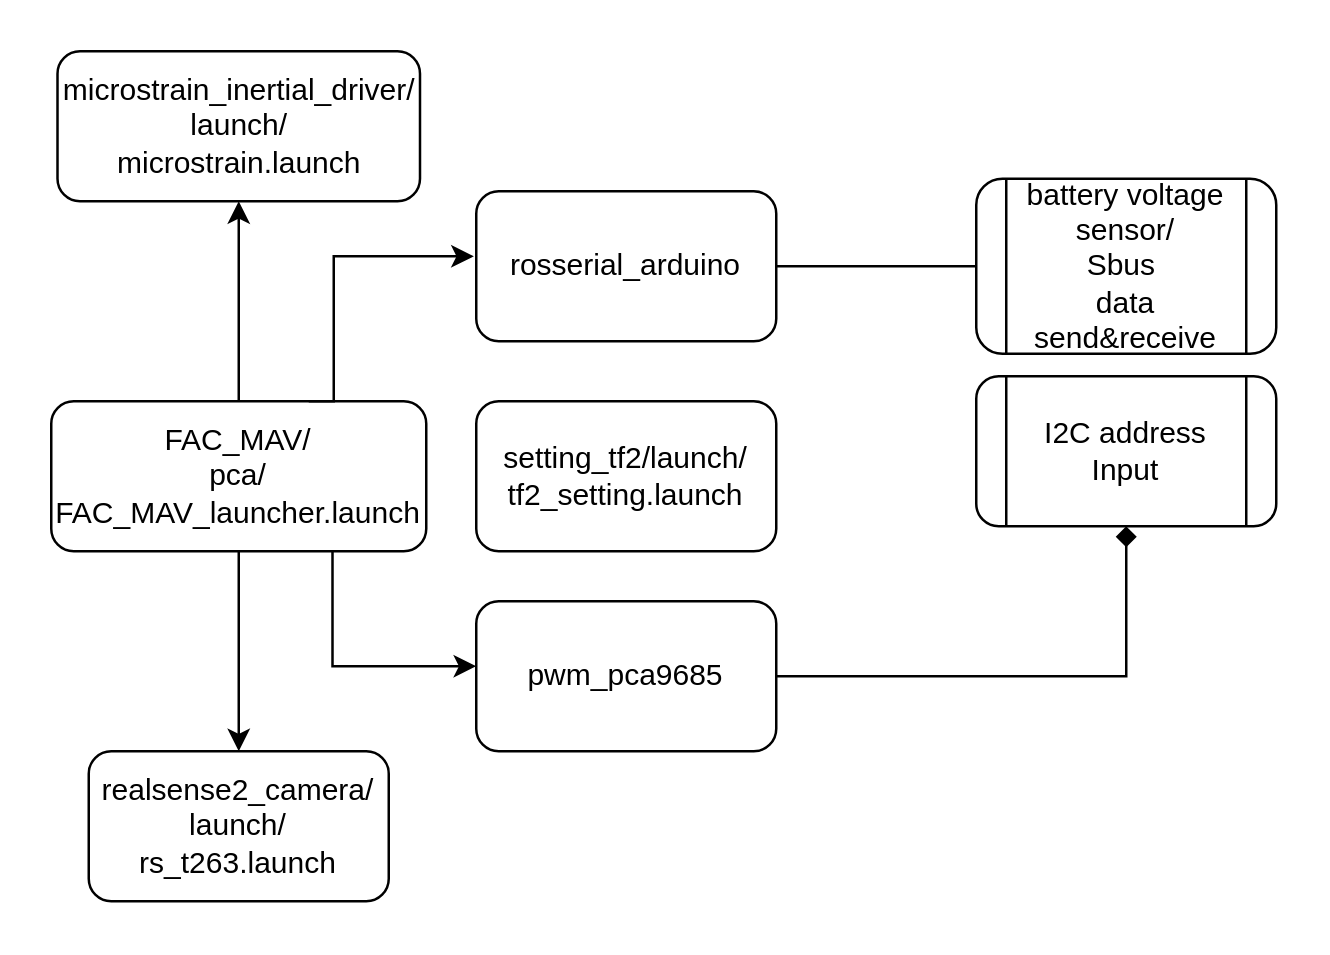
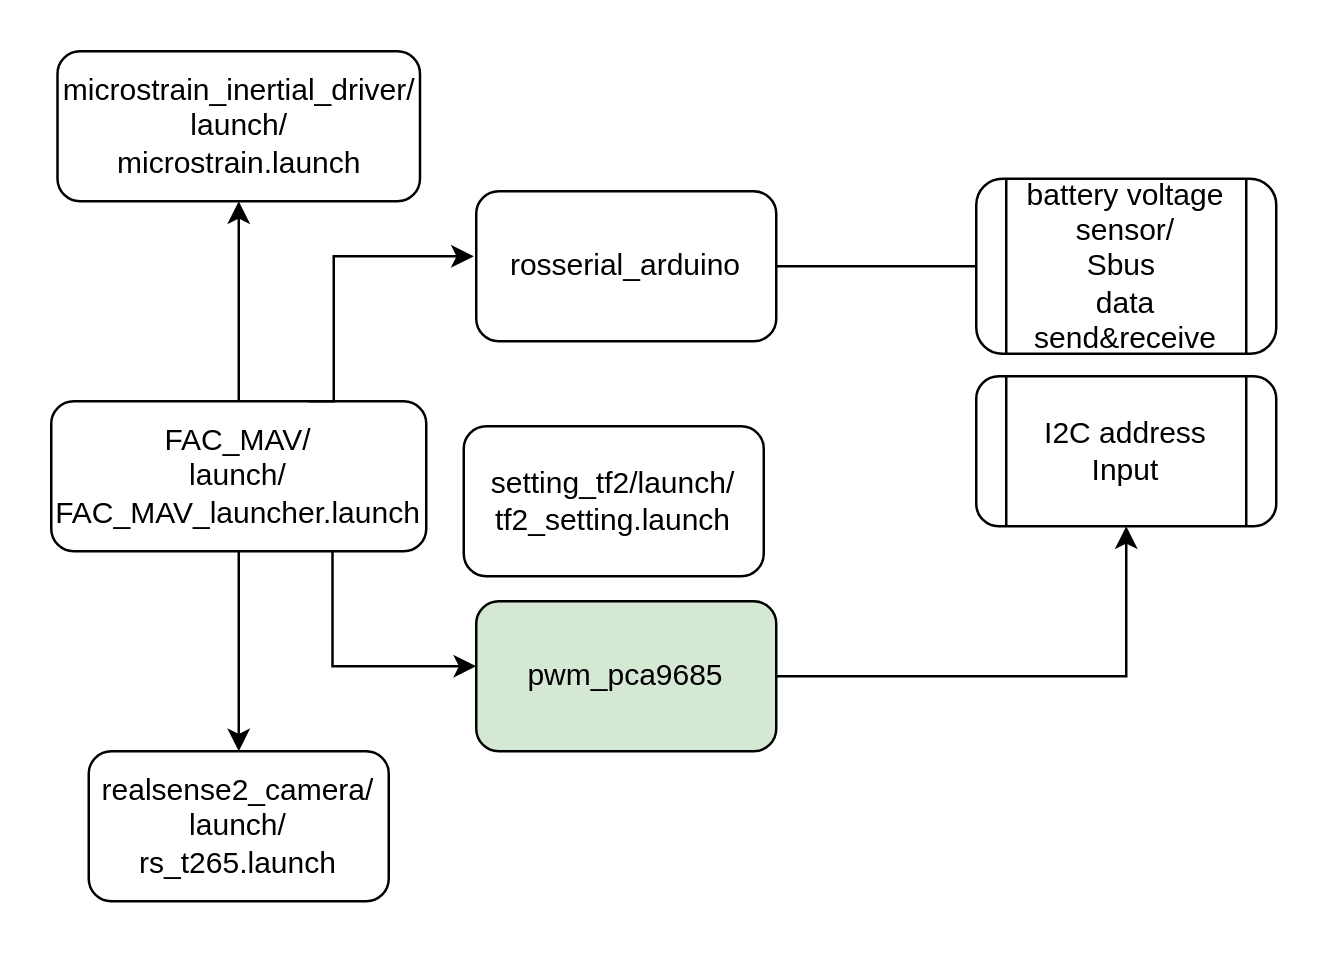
- <mxCell id="4" value="FAC_MAV/&lt;br&gt;pca/&lt;br&gt;FAC_MAV_launcher.launch" style="rounded=1;whiteSpace=wrap;html=1;" vertex="1" parent="1"><mxGeometry y="160" width="150" height="60" as="geometry" x="20" /></mxCell>
+ <mxCell id="4" value="FAC_MAV/&lt;br&gt;launch/&lt;br&gt;FAC_MAV_launcher.launch" style="rounded=1;whiteSpace=wrap;html=1;" vertex="1" parent="1"><mxGeometry y="160" width="150" height="60" as="geometry" x="20" /></mxCell>
- <mxCell id="5" value="setting_tf2/launch/&lt;br&gt;tf2_setting.launch" style="whiteSpace=wrap;html=1;rounded=1;" vertex="1" parent="1"><mxGeometry x="190" y="160" width="120" height="60" as="geometry" /></mxCell>
+ <mxCell id="5" value="setting_tf2/launch/&lt;br&gt;tf2_setting.launch" style="whiteSpace=wrap;html=1;rounded=1;" vertex="1" parent="1"><mxGeometry x="185" y="170" width="120" height="60" as="geometry" /></mxCell>
- <mxCell id="9" value="" style="edgeStyle=orthogonalEdgeStyle;rounded=0;orthogonalLoop=1;jettySize=auto;html=1;endArrow=diamond;" edge="1" parent="1" source="10" target="14"><mxGeometry relative="1" as="geometry" /></mxCell>
+ <mxCell id="9" value="" style="edgeStyle=orthogonalEdgeStyle;rounded=0;orthogonalLoop=1;jettySize=auto;html=1;" edge="1" parent="1" source="10" target="14"><mxGeometry relative="1" as="geometry" /></mxCell>
- <mxCell id="10" value="pwm_pca9685" style="whiteSpace=wrap;html=1;rounded=1;" vertex="1" parent="1"><mxGeometry x="190" y="240" width="120" height="60" as="geometry" /></mxCell>
+ <mxCell id="10" value="pwm_pca9685" style="whiteSpace=wrap;html=1;rounded=1;fillColor=#d5e8d4;" vertex="1" parent="1"><mxGeometry x="190" y="240" width="120" height="60" as="geometry" /></mxCell>
- <mxCell id="7" value="realsense2_camera/&lt;br&gt;launch/&lt;br&gt;rs_t263.launch" style="whiteSpace=wrap;html=1;rounded=1;" vertex="1" parent="1"><mxGeometry x="35" y="300" width="120" height="60" as="geometry" /></mxCell>
+ <mxCell id="7" value="realsense2_camera/&lt;br&gt;launch/&lt;br&gt;rs_t265.launch" style="whiteSpace=wrap;html=1;rounded=1;" vertex="1" parent="1"><mxGeometry x="35" y="300" width="120" height="60" as="geometry" /></mxCell>
